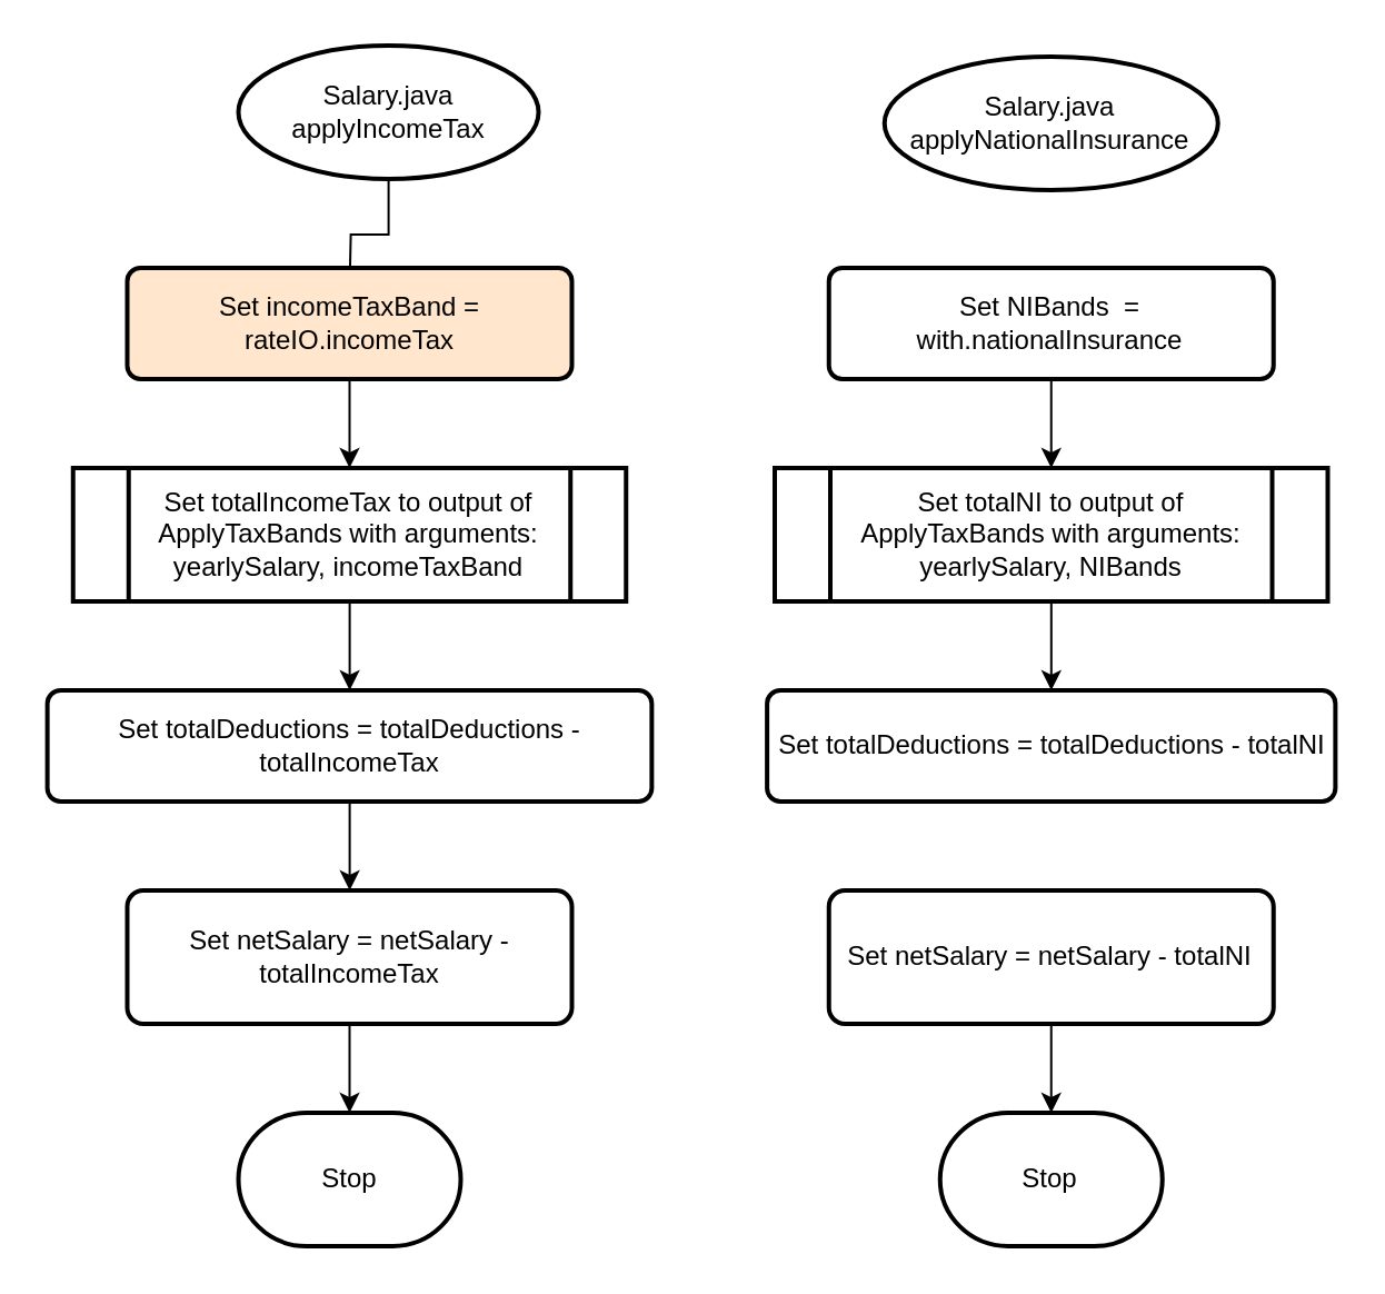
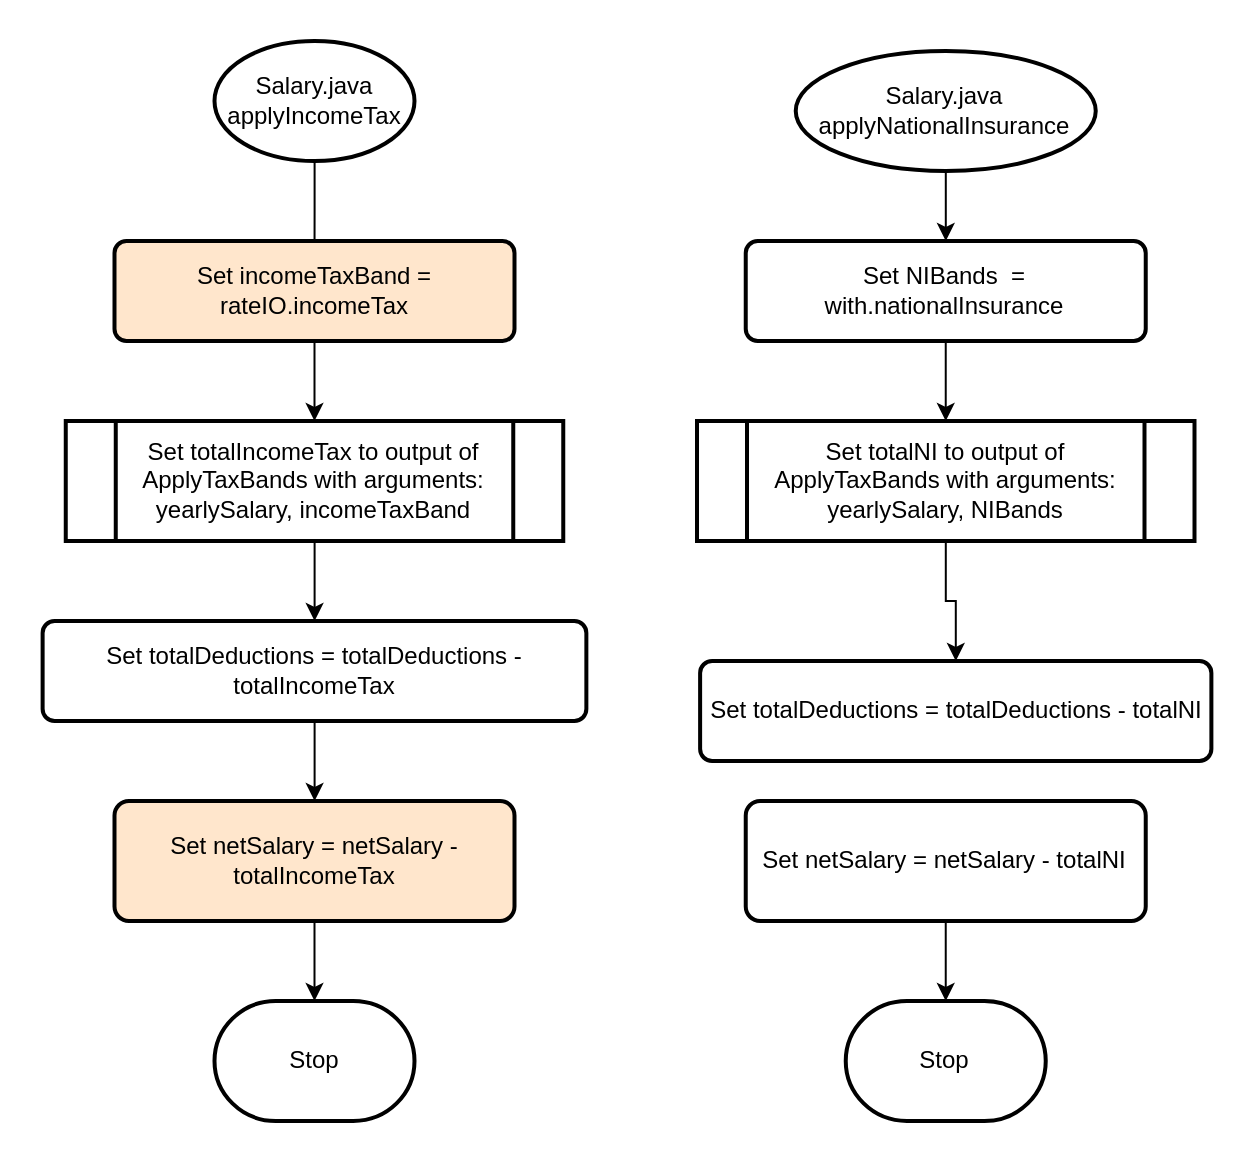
- <mxCell id="3" value="Salary.java&lt;br&gt;applyIncomeTax" style="strokeWidth=2;html=1;shape=mxgraph.flowchart.start_1;whiteSpace=wrap;" vertex="1" parent="1"><mxGeometry x="106.75" y="20" width="135" height="60" as="geometry" /></mxCell>
+ <mxCell id="3" value="Salary.java&lt;br&gt;applyIncomeTax" style="strokeWidth=2;html=1;shape=mxgraph.flowchart.start_1;whiteSpace=wrap;" vertex="1" parent="1"><mxGeometry x="106.75" y="20" width="100" height="60" as="geometry" /></mxCell>
+ <mxCell id="4" value="" style="edgeStyle=orthogonalEdgeStyle;rounded=0;orthogonalLoop=1;jettySize=auto;html=1;" edge="1" parent="1" source="5" target="18"><mxGeometry relative="1" as="geometry" /></mxCell>
- <mxCell id="19" value="Set totalDeductions = totalDeductions - totalNI" style="whiteSpace=wrap;html=1;strokeWidth=2;rounded=1;arcSize=12;" vertex="1" parent="1"><mxGeometry x="344.56" y="310" width="255.63" height="50" as="geometry" /></mxCell>
+ <mxCell id="19" value="Set totalDeductions = totalDeductions - totalNI" style="whiteSpace=wrap;html=1;strokeWidth=2;rounded=1;arcSize=12;" vertex="1" parent="1"><mxGeometry x="349.56" y="330" width="255.63" height="50" as="geometry" /></mxCell>
- <mxCell id="13" value="Set netSalary = netSalary - totalIncomeTax" style="whiteSpace=wrap;html=1;strokeWidth=2;rounded=1;arcSize=12;" vertex="1" parent="1"><mxGeometry x="56.75" y="400" width="200" height="60" as="geometry" /></mxCell>
+ <mxCell id="13" value="Set netSalary = netSalary - totalIncomeTax" style="whiteSpace=wrap;html=1;strokeWidth=2;rounded=1;arcSize=12;fillColor=#ffe6cc;" vertex="1" parent="1"><mxGeometry x="56.75" y="400" width="200" height="60" as="geometry" /></mxCell>
